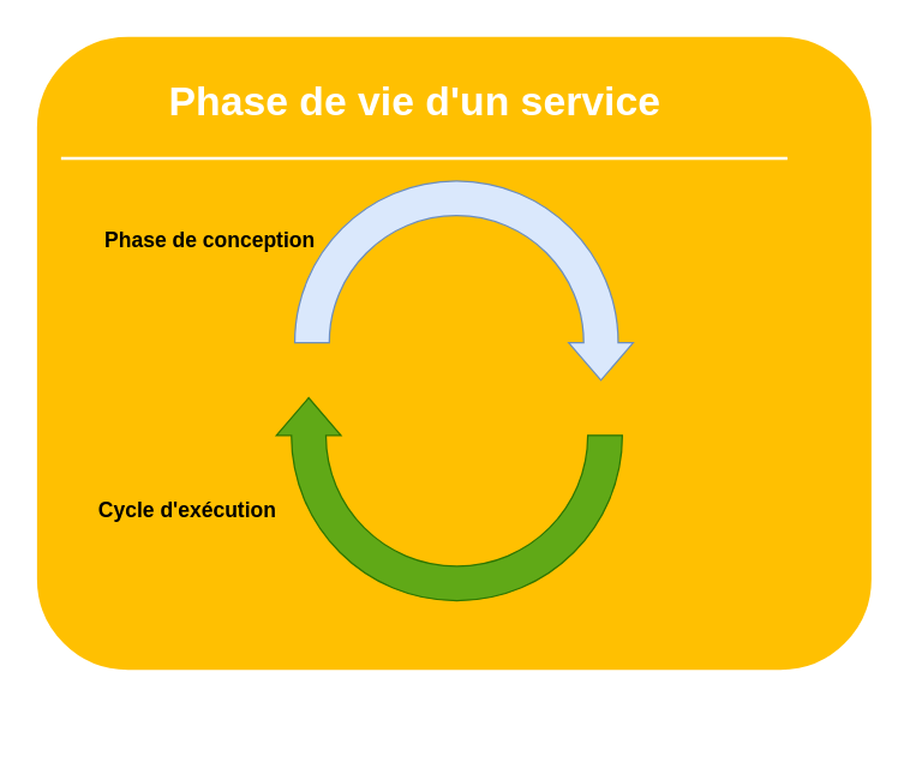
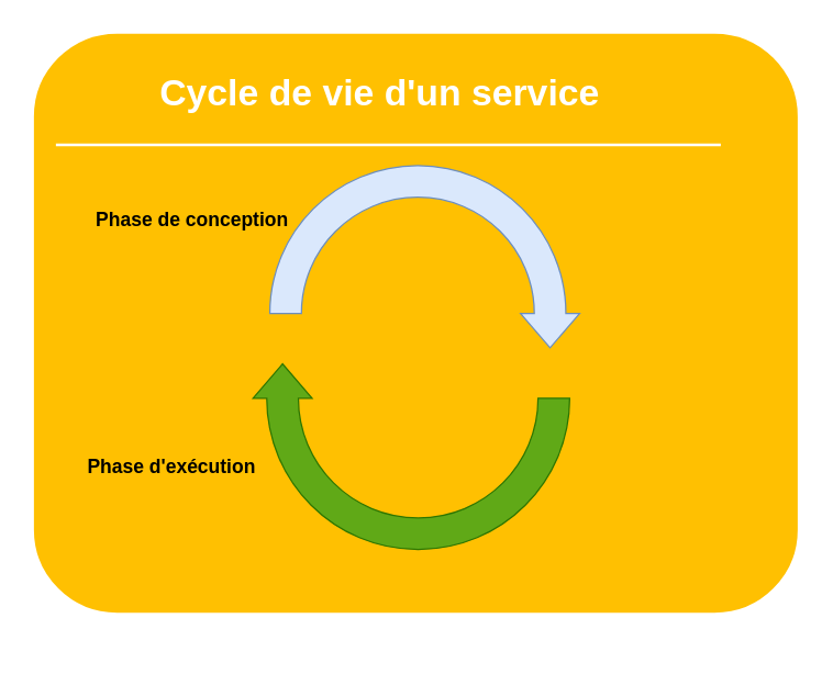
- <mxCell id="3" value="Phase de vie d'un service" style="text;html=1;strokeColor=none;fillColor=none;align=center;verticalAlign=middle;whiteSpace=wrap;rounded=0;shadow=0;fontSize=27;fontColor=#FFFFFF;fontStyle=1" parent="1" vertex="1"><mxGeometry x="34" y="40" width="484" height="55" as="geometry" /></mxCell>
+ <mxCell id="3" value="Cycle de vie d'un service" style="text;html=1;strokeColor=none;fillColor=none;align=center;verticalAlign=middle;whiteSpace=wrap;rounded=0;shadow=0;fontSize=27;fontColor=#FFFFFF;fontStyle=1" parent="1" vertex="1"><mxGeometry x="34" y="40" width="484" height="55" as="geometry" /></mxCell>
- <mxCell id="8" value="Cycle d'exécution" style="text;strokeColor=none;fillColor=none;html=1;fontSize=14;fontStyle=1;verticalAlign=middle;align=center;" vertex="1" parent="1"><mxGeometry x="74" y="320" width="100" height="40" as="geometry" /></mxCell>
+ <mxCell id="8" value="Phase d'exécution" style="text;strokeColor=none;fillColor=none;html=1;fontSize=14;fontStyle=1;verticalAlign=middle;align=center;" vertex="1" parent="1"><mxGeometry x="74" y="320" width="100" height="40" as="geometry" /></mxCell>
